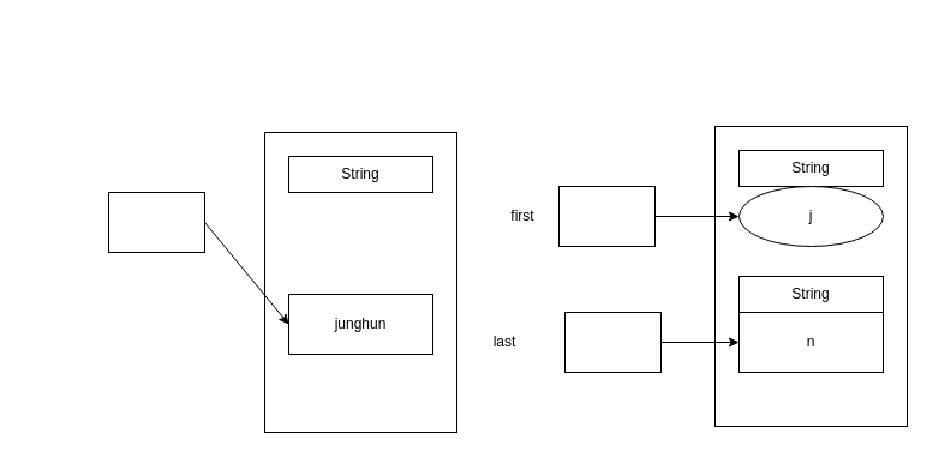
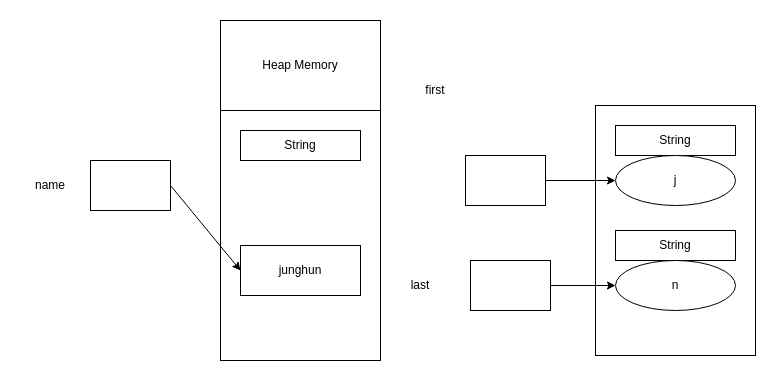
+ <mxCell id="2" value="Heap Memory" style="rounded=0;whiteSpace=wrap;html=1;" parent="1" vertex="1"><mxGeometry x="220" y="20" width="160" height="90" as="geometry" /></mxCell>
- <mxCell id="13" value="first" style="text;html=1;strokeColor=none;fillColor=none;align=center;verticalAlign=middle;whiteSpace=wrap;rounded=0;" parent="1" vertex="1"><mxGeometry x="405" y="165" width="60" height="30" as="geometry" /></mxCell>
+ <mxCell id="13" value="first" style="text;html=1;strokeColor=none;fillColor=none;align=center;verticalAlign=middle;whiteSpace=wrap;rounded=0;" parent="1" vertex="1"><mxGeometry x="405" y="75" width="60" height="30" as="geometry" /></mxCell>
+ <mxCell id="7" value="name" style="text;html=1;strokeColor=none;fillColor=none;align=center;verticalAlign=middle;whiteSpace=wrap;rounded=0;" parent="1" vertex="1"><mxGeometry x="20" y="170" width="60" height="30" as="geometry" /></mxCell>
- <mxCell id="16" value="n" style="rounded=0;whiteSpace=wrap;html=1;" parent="1" vertex="1"><mxGeometry x="615" y="260" width="120" height="50" as="geometry" /></mxCell>
+ <mxCell id="16" value="n" style="ellipse;whiteSpace=wrap;html=1;" parent="1" vertex="1"><mxGeometry x="615" y="260" width="120" height="50" as="geometry" /></mxCell>
